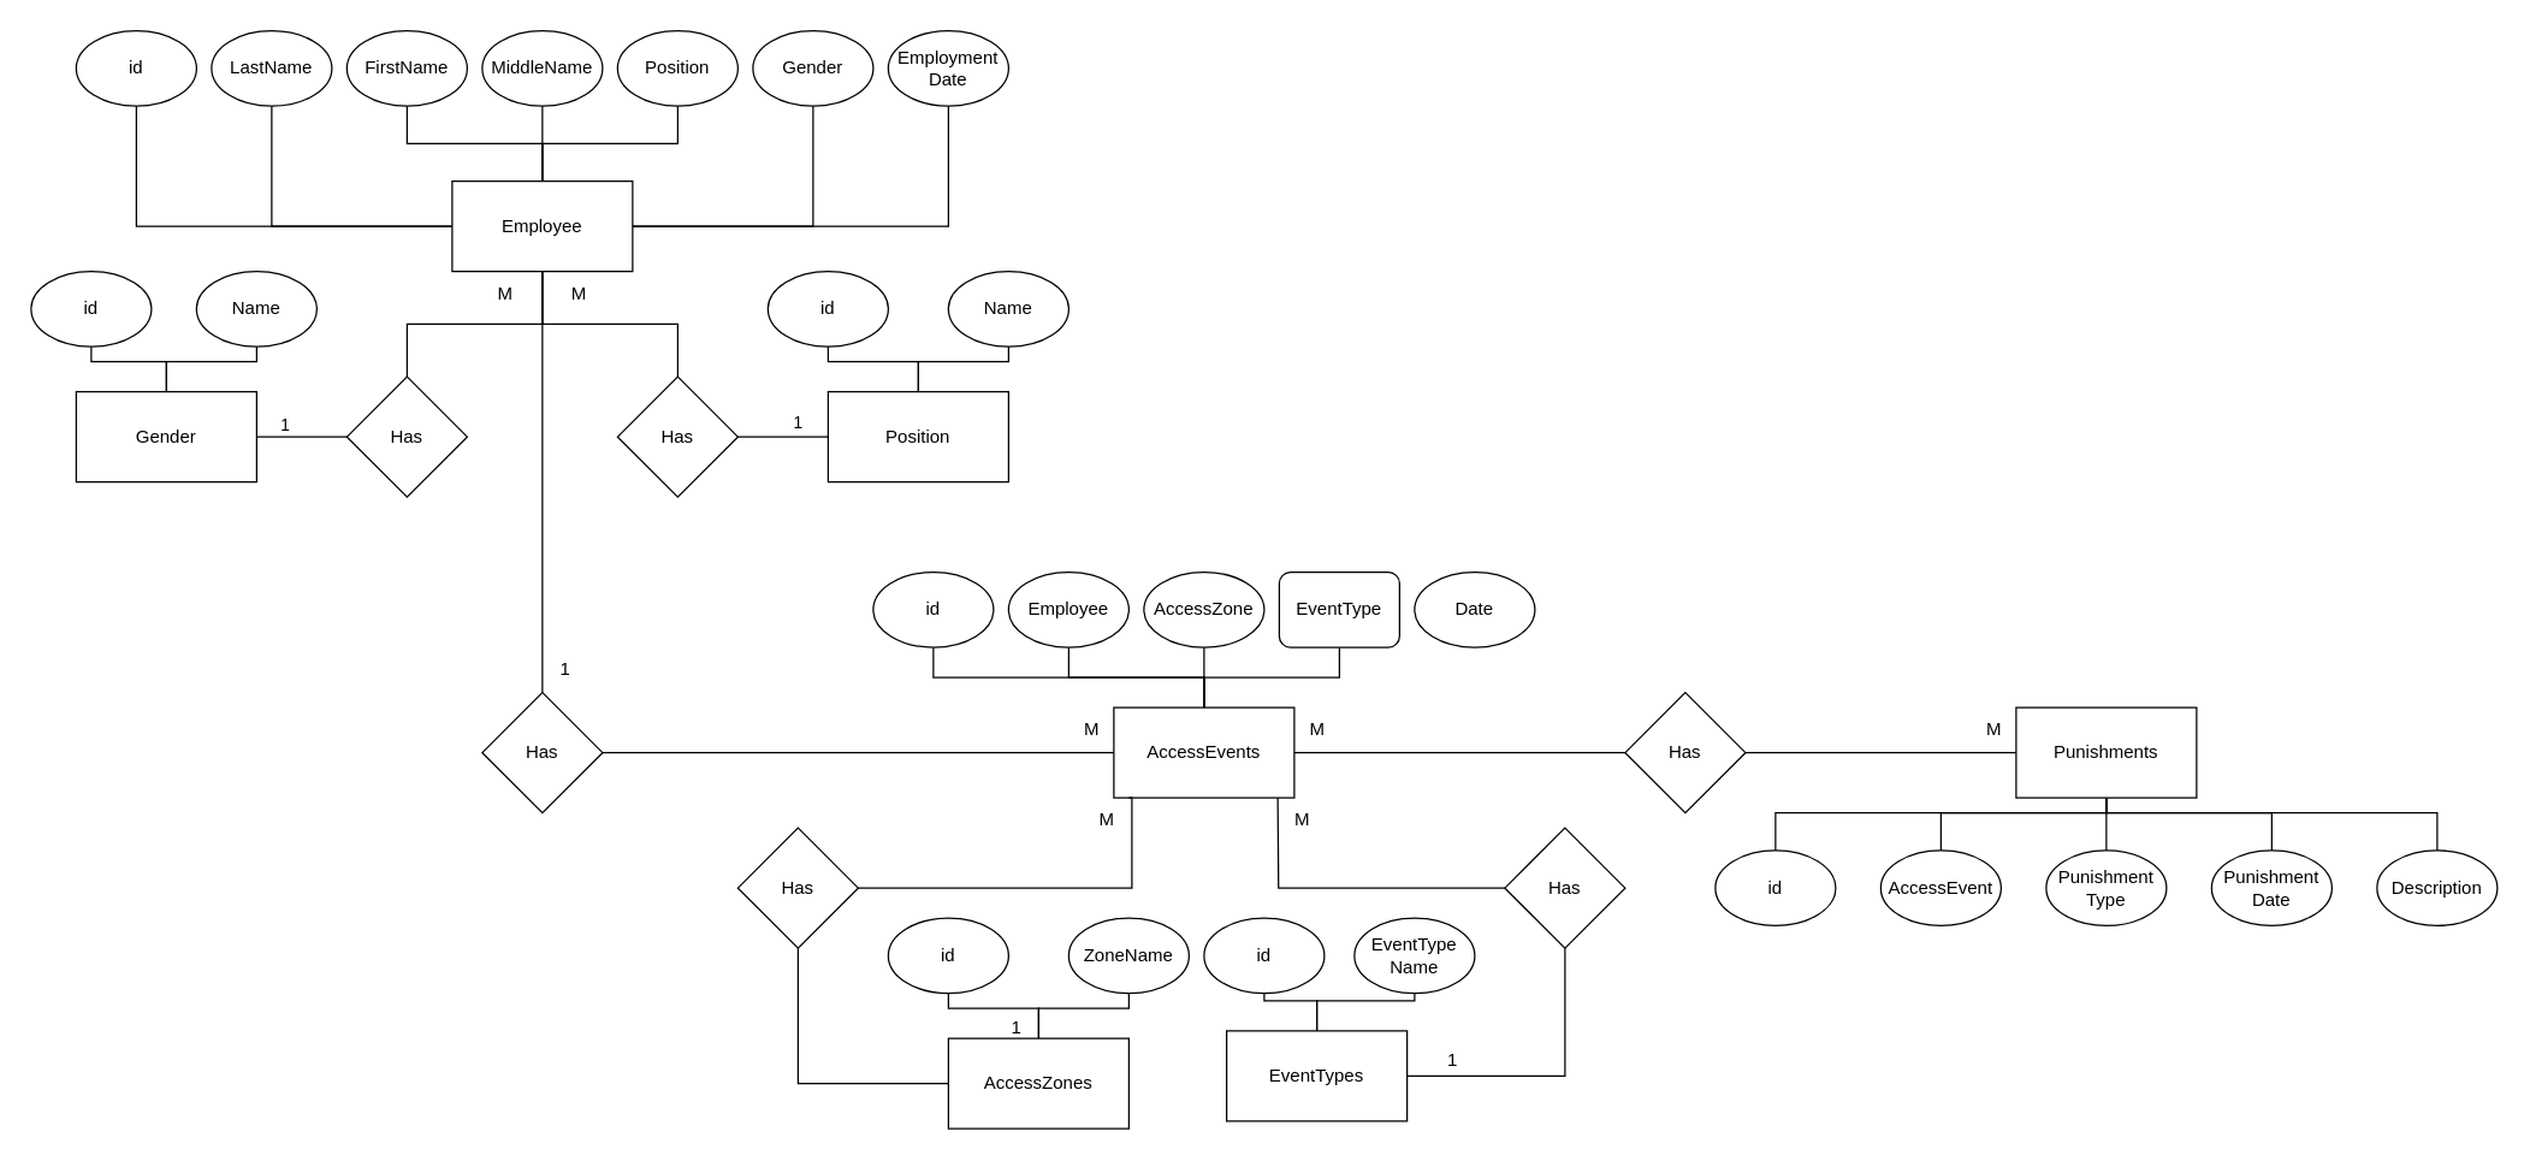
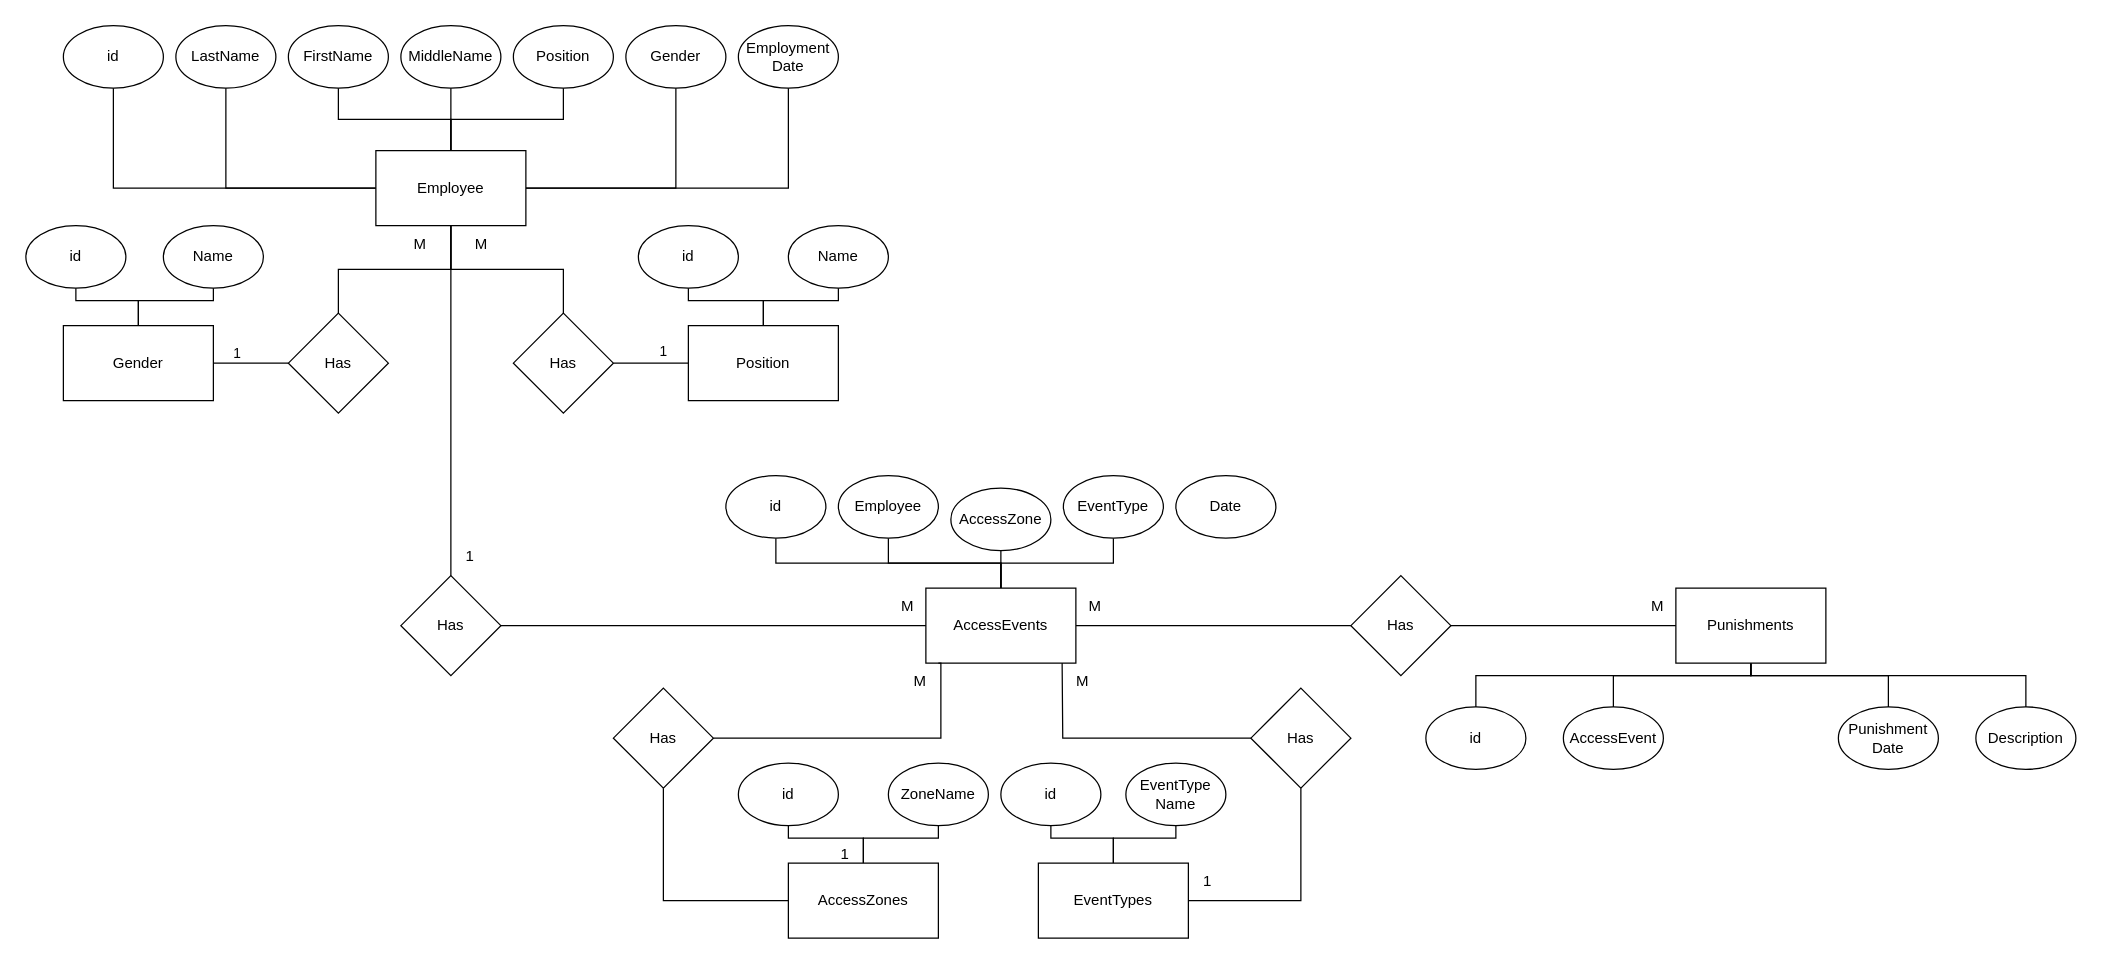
- <mxCell id="54" value="AccessZone" style="ellipse;whiteSpace=wrap;html=1;" parent="1" vertex="1"><mxGeometry x="760" y="380" width="80" height="50" as="geometry" /></mxCell>
+ <mxCell id="54" value="AccessZone" style="ellipse;whiteSpace=wrap;html=1;" parent="1" vertex="1"><mxGeometry x="760" y="390" width="80" height="50" as="geometry" /></mxCell>
- <mxCell id="55" value="EventType" style="whiteSpace=wrap;html=1;rounded=1;" parent="1" vertex="1"><mxGeometry x="850" y="380" width="80" height="50" as="geometry" /></mxCell>
+ <mxCell id="55" value="EventType" style="ellipse;whiteSpace=wrap;html=1;" parent="1" vertex="1"><mxGeometry x="850" y="380" width="80" height="50" as="geometry" /></mxCell>
- <mxCell id="70" style="edgeStyle=orthogonalEdgeStyle;rounded=0;orthogonalLoop=1;jettySize=auto;html=1;entryX=0.5;entryY=0;entryDx=0;entryDy=0;endArrow=none;endFill=0;" parent="1" source="75" target="78" edge="1"><mxGeometry relative="1" as="geometry" /></mxCell>
- <mxCell id="78" value="Punishment&lt;br&gt;Type" style="ellipse;whiteSpace=wrap;html=1;" parent="1" vertex="1"><mxGeometry x="1360" y="565" width="80" height="50" as="geometry" /></mxCell>
- <mxCell id="43" value="EventTypes" style="rounded=0;whiteSpace=wrap;html=1;" parent="1" vertex="1"><mxGeometry x="815" y="685" width="120" height="60" as="geometry" /></mxCell>
+ <mxCell id="43" value="EventTypes" style="rounded=0;whiteSpace=wrap;html=1;" parent="1" vertex="1"><mxGeometry x="830" y="690" width="120" height="60" as="geometry" /></mxCell>
